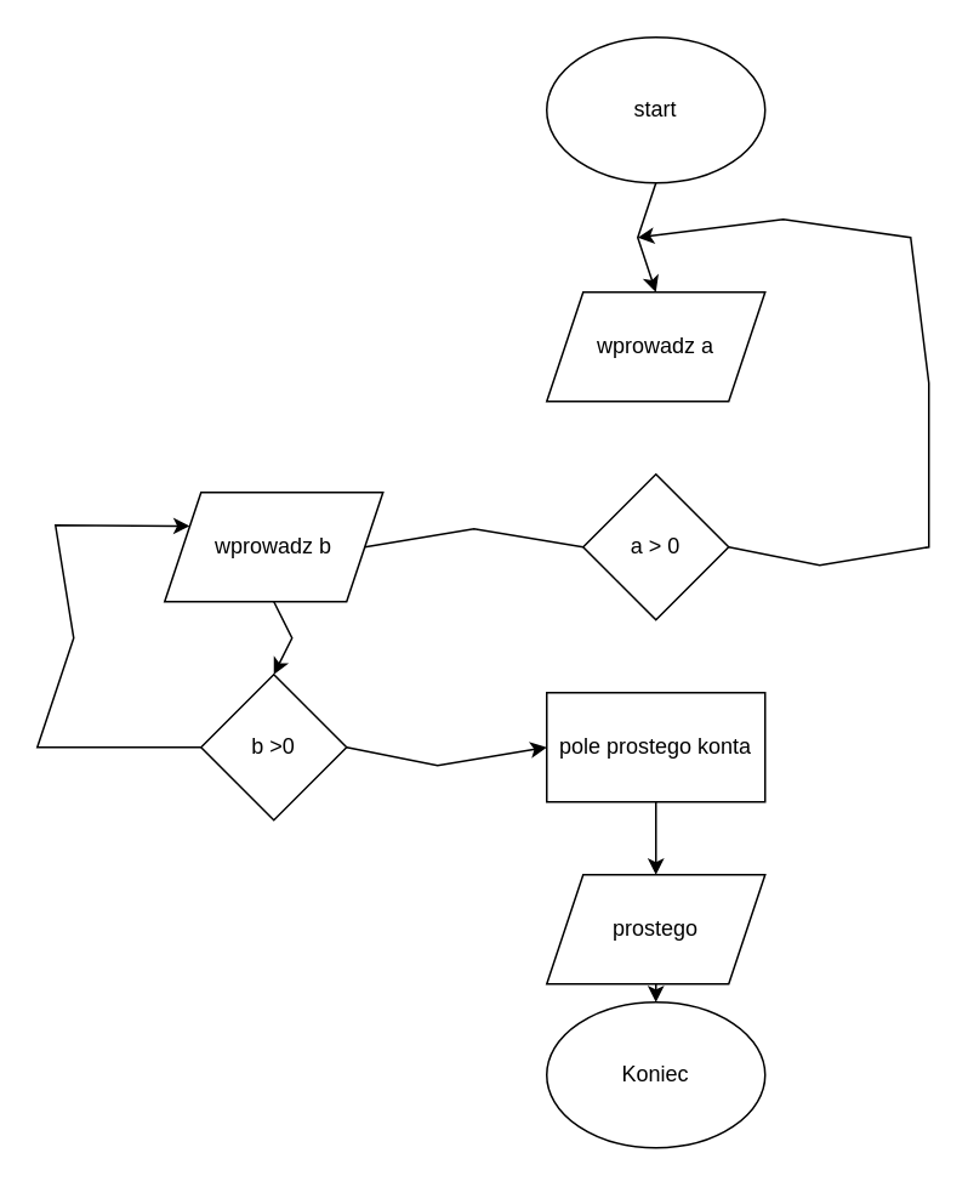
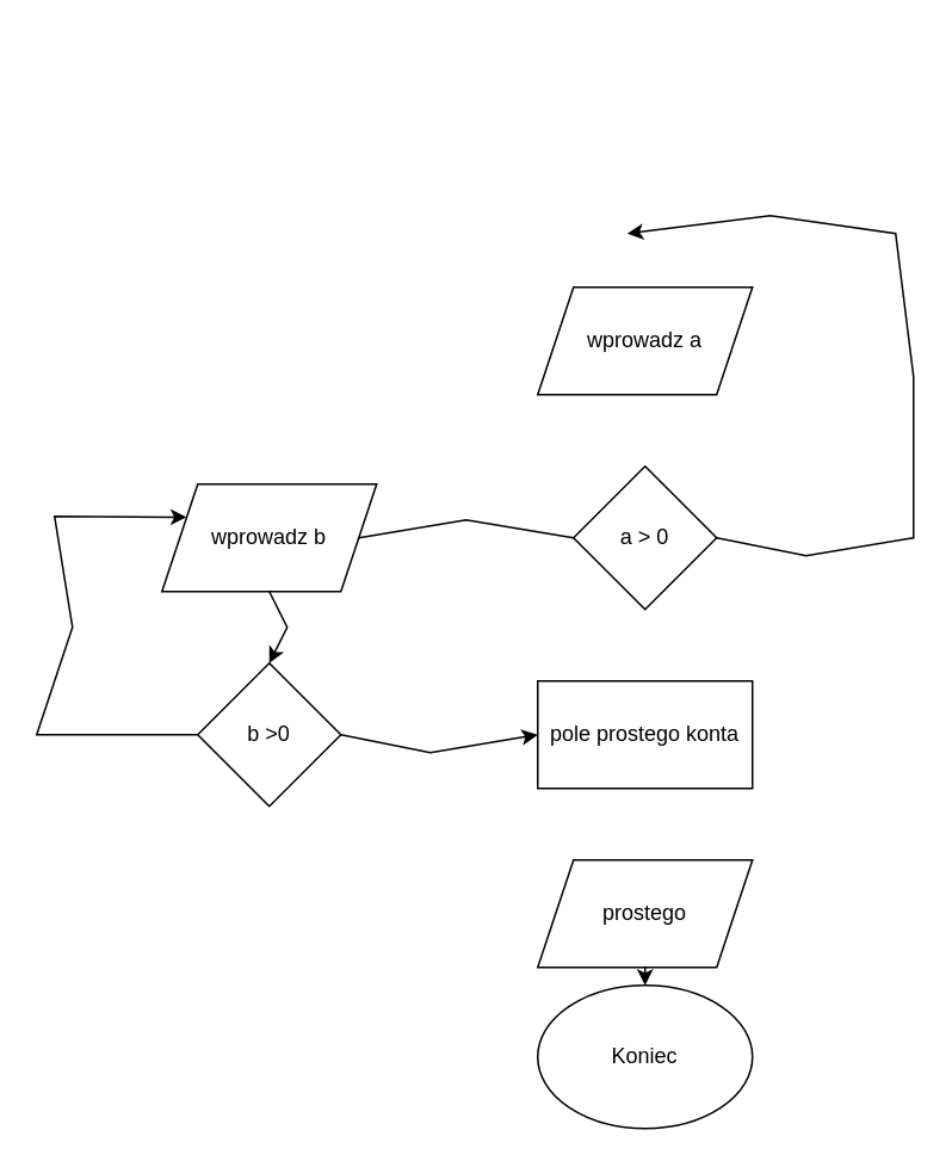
- <mxCell id="2" value="start" style="ellipse;whiteSpace=wrap;html=1;" vertex="1" parent="1"><mxGeometry x="300" y="20" width="120" height="80" as="geometry" /></mxCell>
- <mxCell id="8" value="" style="endArrow=classic;html=1;rounded=0;exitX=0.5;exitY=1;exitDx=0;exitDy=0;entryX=0.5;entryY=0;entryDx=0;entryDy=0;" edge="1" parent="1" source="2" target="3"><mxGeometry width="50" height="50" relative="1" as="geometry"><mxPoint x="350" y="400" as="sourcePoint" /><mxPoint x="400" y="350" as="targetPoint" /><Array as="points"><mxPoint x="350" y="130" /></Array></mxGeometry></mxCell>
- <mxCell id="9" value="" style="endArrow=classic;html=1;rounded=0;exitX=0.5;exitY=1;exitDx=0;exitDy=0;" edge="1" parent="1" source="5" target="6"><mxGeometry width="50" height="50" relative="1" as="geometry"><mxPoint x="350" y="400" as="sourcePoint" /><mxPoint x="400" y="350" as="targetPoint" /></mxGeometry></mxCell>
